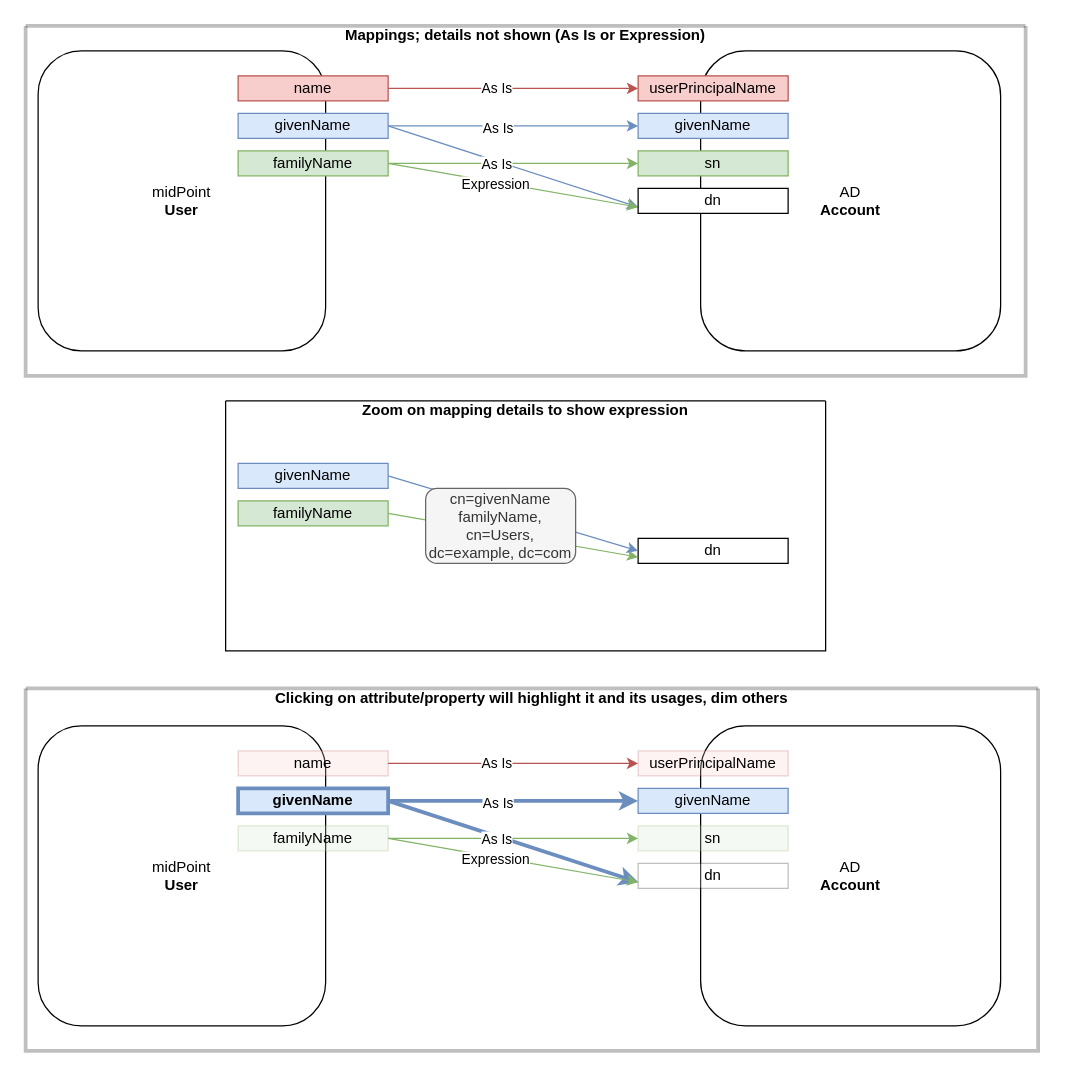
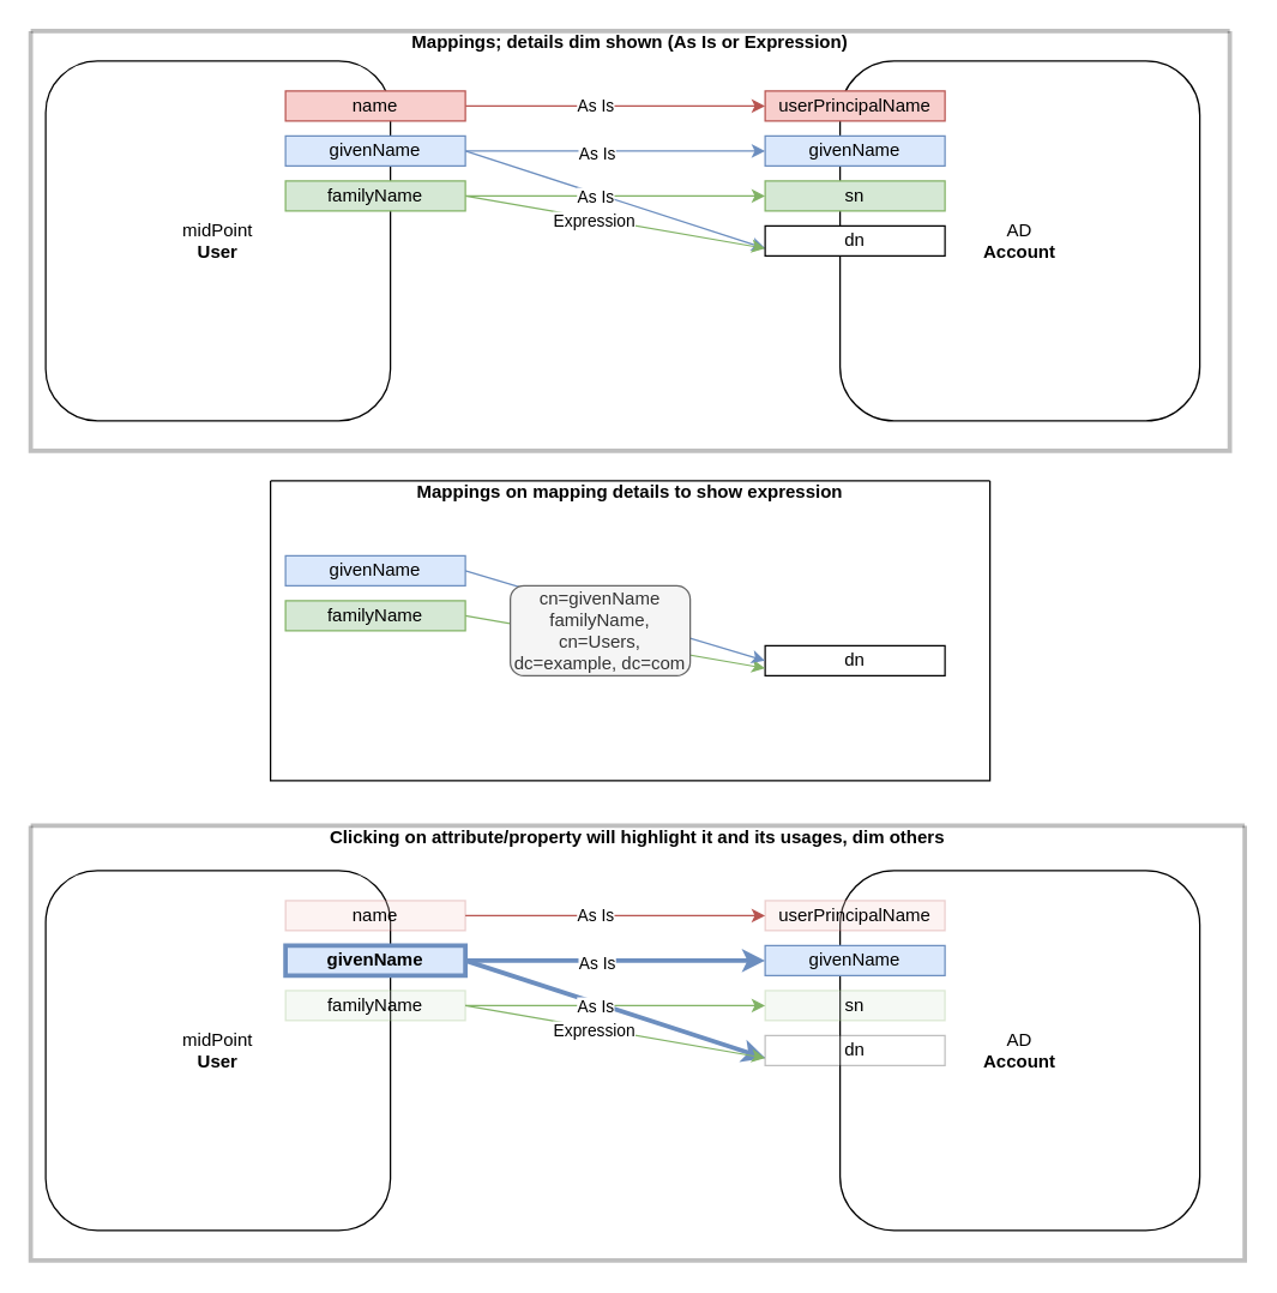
- <mxCell id="46" value="&#10;Mappings; details not shown (As Is or Expression)" style="swimlane;startSize=0;fontColor=default;strokeWidth=3;opacity=25;" vertex="1" parent="1"><mxGeometry x="20" y="20" width="800" height="280" as="geometry" /></mxCell>
+ <mxCell id="46" value="&#10;Mappings; details dim shown (As Is or Expression)" style="swimlane;startSize=0;fontColor=default;strokeWidth=3;opacity=25;" vertex="1" parent="1"><mxGeometry x="20" y="20" width="800" height="280" as="geometry" /></mxCell>
- <mxCell id="27" value="&#10;Zoom on mapping details to show expression" style="swimlane;startSize=0;fontColor=default;" vertex="1" parent="1"><mxGeometry x="180" y="320" width="480" height="200" as="geometry" /></mxCell>
+ <mxCell id="27" value="&#10;Mappings on mapping details to show expression" style="swimlane;startSize=0;fontColor=default;" vertex="1" parent="1"><mxGeometry x="180" y="320" width="480" height="200" as="geometry" /></mxCell>
